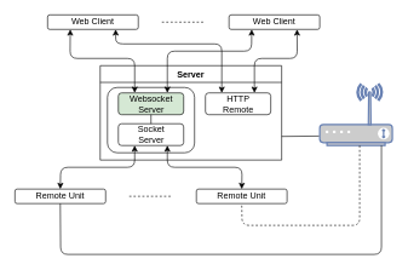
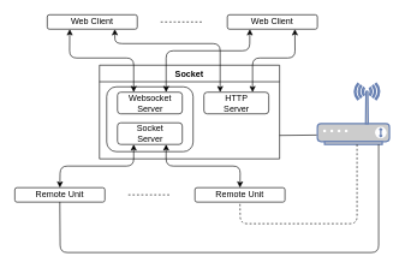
- <mxCell id="2" value="Server" style="swimlane;startSize=23;" parent="1" vertex="1"><mxGeometry x="137.5" y="90" width="250" height="130" as="geometry"><mxRectangle x="282.5" y="280" width="70" height="23" as="alternateBounds" /></mxGeometry></mxCell>
+ <mxCell id="2" value="Socket" style="swimlane;startSize=23;" parent="1" vertex="1"><mxGeometry x="137.5" y="90" width="250" height="130" as="geometry"><mxRectangle x="282.5" y="280" width="70" height="23" as="alternateBounds" /></mxGeometry></mxCell>
- <mxCell id="4" value="Websocket&lt;br&gt;Server&lt;br&gt;" style="rounded=1;whiteSpace=wrap;html=1;fillColor=#d5e8d4;" parent="2" vertex="1"><mxGeometry x="25" y="37.5" width="90" height="30" as="geometry" /></mxCell>
+ <mxCell id="4" value="Websocket&lt;br&gt;Server&lt;br&gt;" style="rounded=1;whiteSpace=wrap;html=1;" parent="2" vertex="1"><mxGeometry x="25" y="37.5" width="90" height="30" as="geometry" /></mxCell>
- <mxCell id="6" value="HTTP&lt;br&gt;Remote&lt;br&gt;" style="rounded=1;whiteSpace=wrap;html=1;" parent="2" vertex="1"><mxGeometry x="145" y="37.5" width="90" height="30" as="geometry" /></mxCell>
+ <mxCell id="6" value="HTTP&lt;br&gt;Server&lt;br&gt;" style="rounded=1;whiteSpace=wrap;html=1;" parent="2" vertex="1"><mxGeometry x="145" y="37.5" width="90" height="30" as="geometry" /></mxCell>
- <mxCell id="7" value="" style="endArrow=none;html=1;entryX=0.5;entryY=1;entryDx=0;entryDy=0;exitX=0.5;exitY=0;exitDx=0;exitDy=0;" parent="2" source="5" target="4" edge="1"><mxGeometry width="50" height="50" relative="1" as="geometry"><mxPoint x="-82.5" y="190" as="sourcePoint" /><mxPoint x="-32.5" y="140" as="targetPoint" /></mxGeometry></mxCell>
